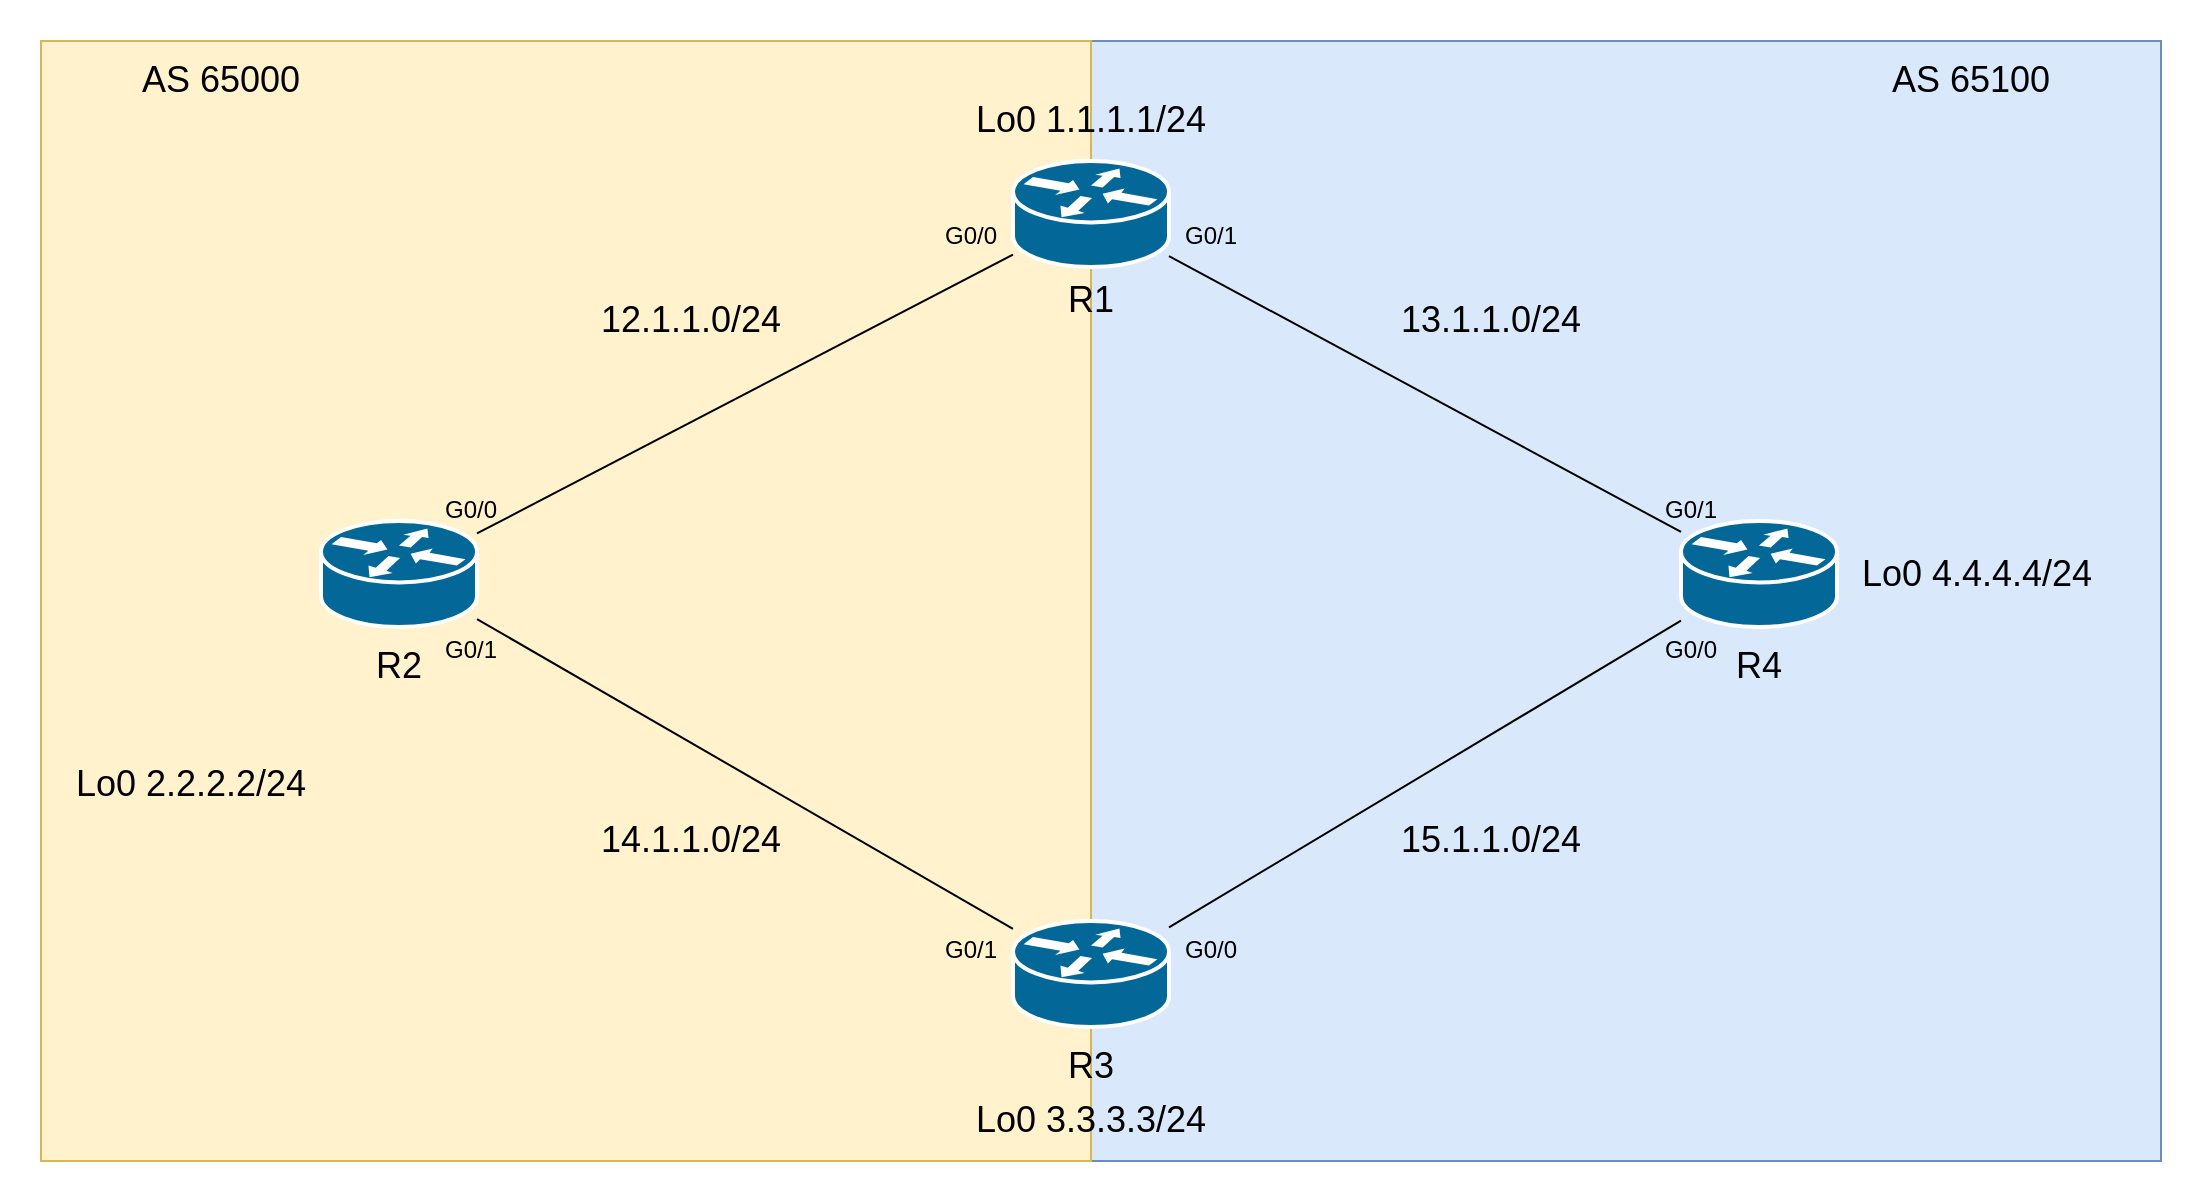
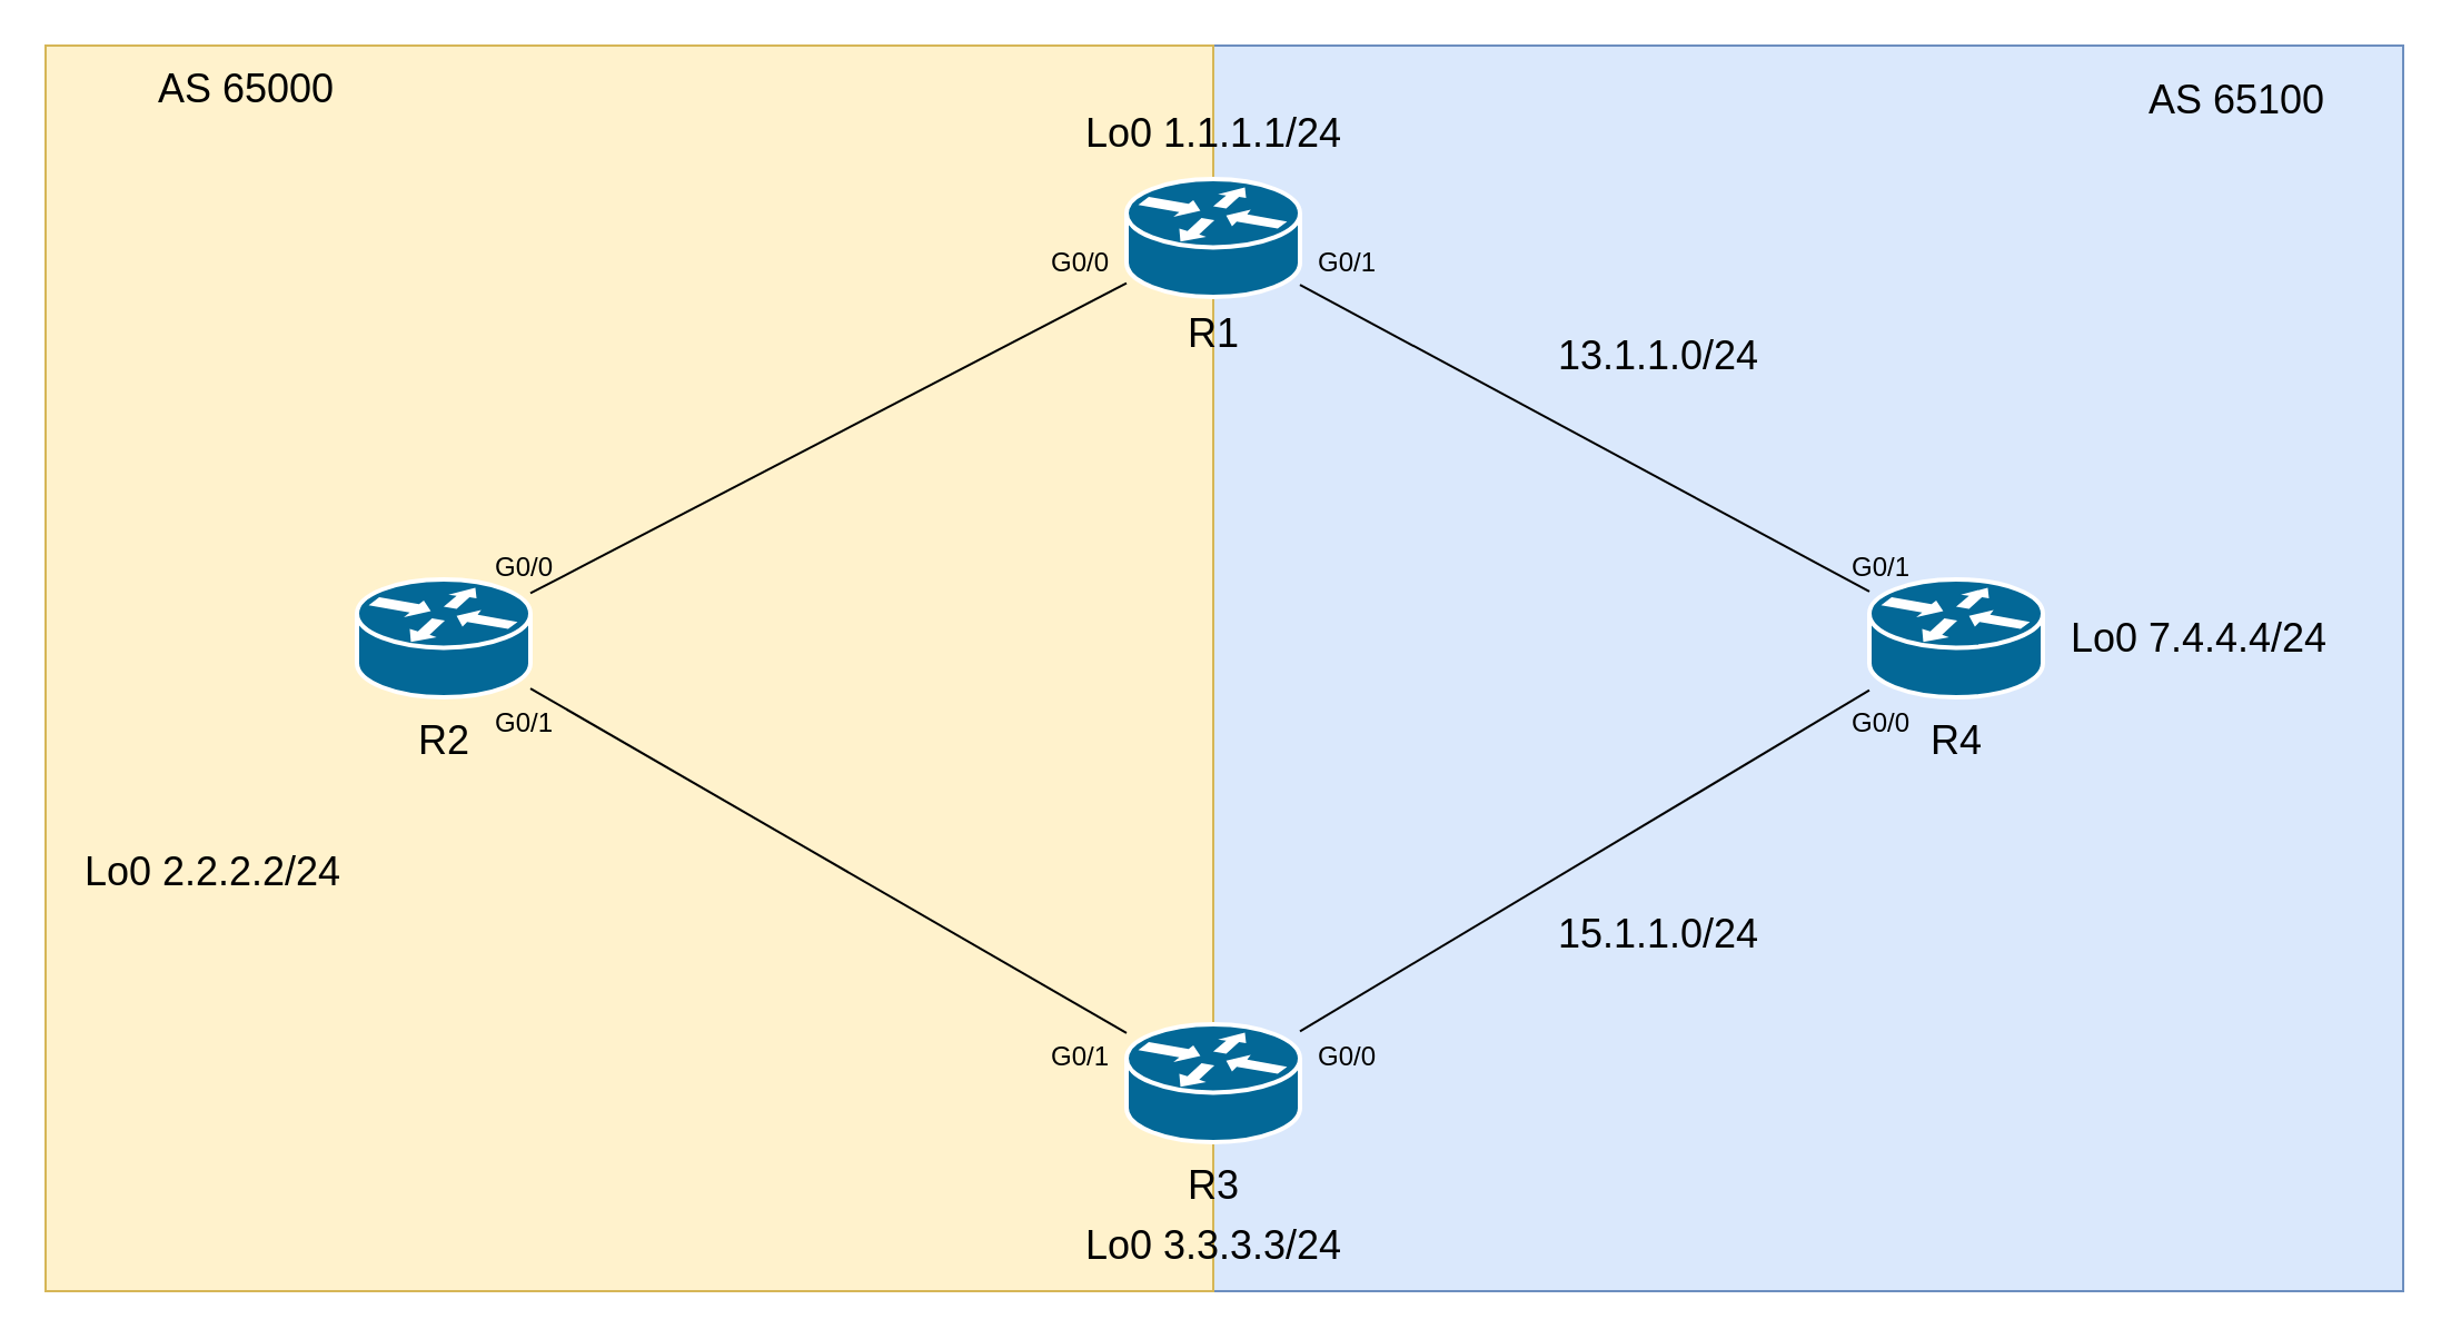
- <mxCell id="21" value="&lt;font style=&quot;font-size: 18px;&quot;&gt;AS 65100&lt;/font&gt;" style="text;html=1;align=center;verticalAlign=middle;resizable=0;points=[];autosize=1;strokeColor=none;fillColor=none;" vertex="1" parent="1"><mxGeometry x="935" y="20" width="100" height="40" as="geometry" /></mxCell>
+ <mxCell id="21" value="&lt;font style=&quot;font-size: 18px;&quot;&gt;AS 65100&lt;/font&gt;" style="text;html=1;align=center;verticalAlign=middle;resizable=0;points=[];autosize=1;strokeColor=none;fillColor=none;" vertex="1" parent="1"><mxGeometry x="955" y="25" width="100" height="40" as="geometry" /></mxCell>
- <mxCell id="12" value="&lt;font style=&quot;font-size: 18px;&quot;&gt;12.1.1.0/24&lt;/font&gt;" style="text;html=1;align=center;verticalAlign=middle;resizable=0;points=[];autosize=1;strokeColor=none;fillColor=none;" vertex="1" parent="1"><mxGeometry x="290" y="140" width="110" height="40" as="geometry" /></mxCell>
- <mxCell id="33" value="&lt;font style=&quot;font-size: 18px;&quot;&gt;Lo0 4.4.4.4/24&lt;/font&gt;" style="text;html=1;align=center;verticalAlign=middle;resizable=0;points=[];autosize=1;strokeColor=none;fillColor=none;" vertex="1" parent="1"><mxGeometry x="918" y="266.5" width="140" height="40" as="geometry" /></mxCell>
+ <mxCell id="33" value="&lt;font style=&quot;font-size: 18px;&quot;&gt;Lo0 7.4.4.4/24&lt;/font&gt;" style="text;html=1;align=center;verticalAlign=middle;resizable=0;points=[];autosize=1;strokeColor=none;fillColor=none;" vertex="1" parent="1"><mxGeometry x="918" y="266.5" width="140" height="40" as="geometry" /></mxCell>
- <mxCell id="15" value="&lt;font style=&quot;font-size: 18px;&quot;&gt;14.1.1.0/24&lt;/font&gt;" style="text;html=1;align=center;verticalAlign=middle;resizable=0;points=[];autosize=1;strokeColor=none;fillColor=none;" vertex="1" parent="1"><mxGeometry x="290" y="400" width="110" height="40" as="geometry" /></mxCell>
